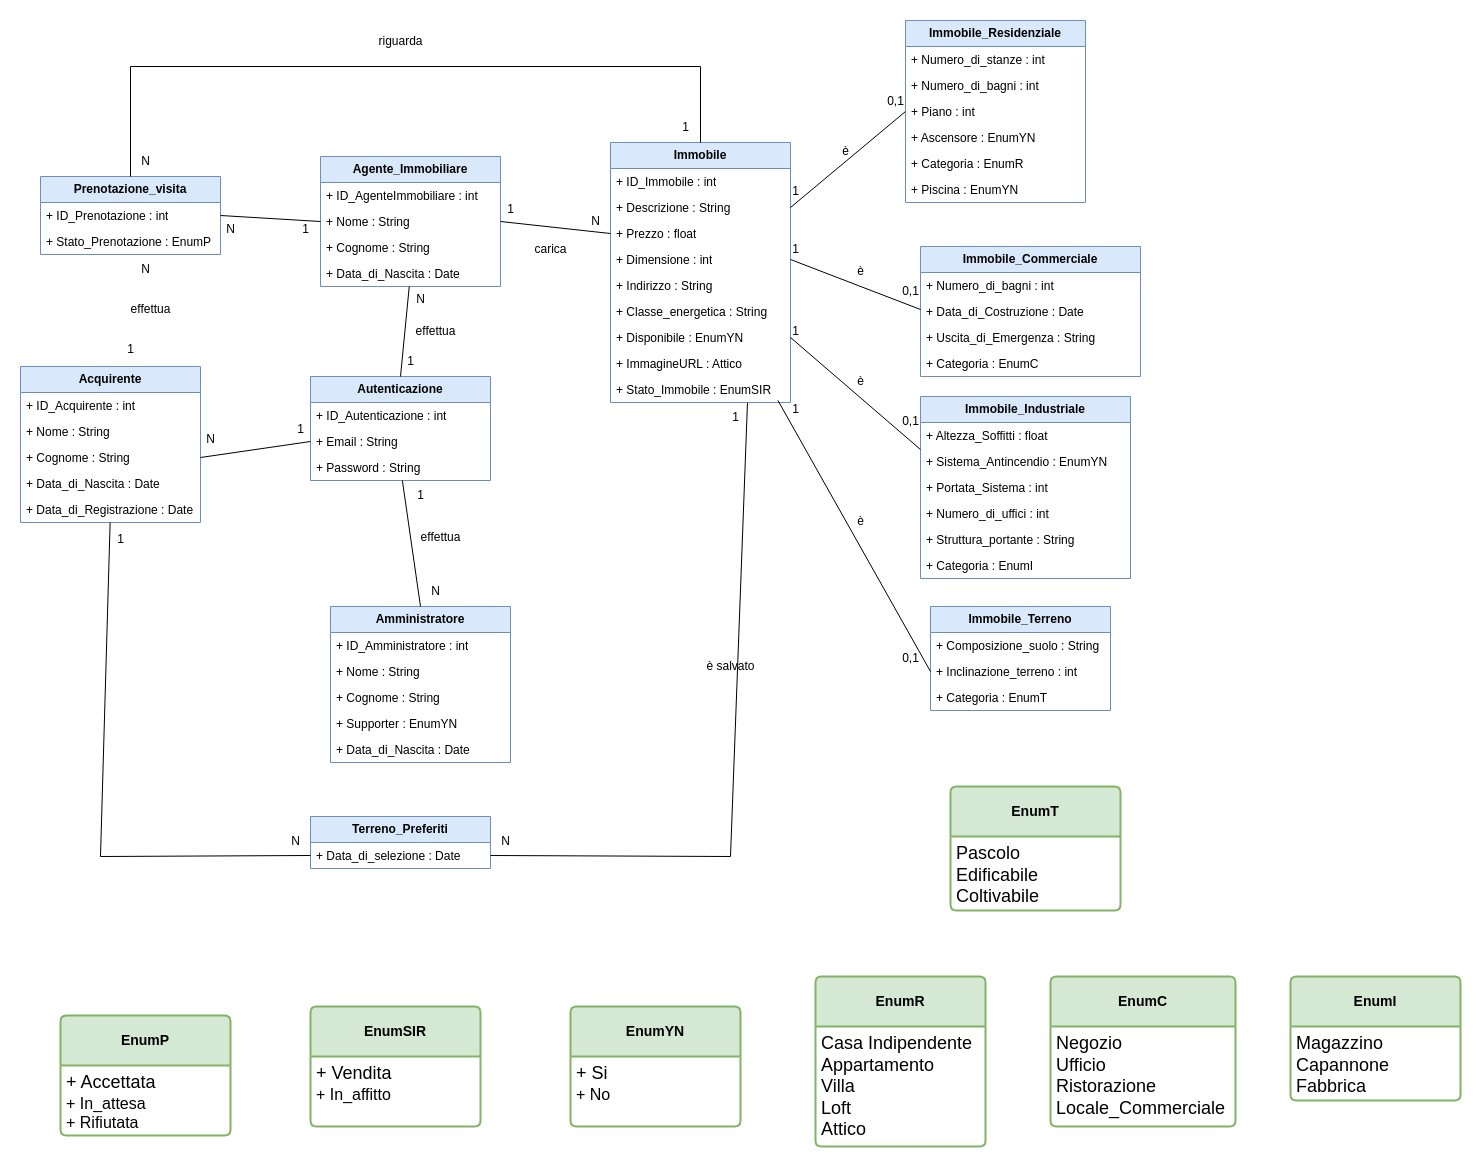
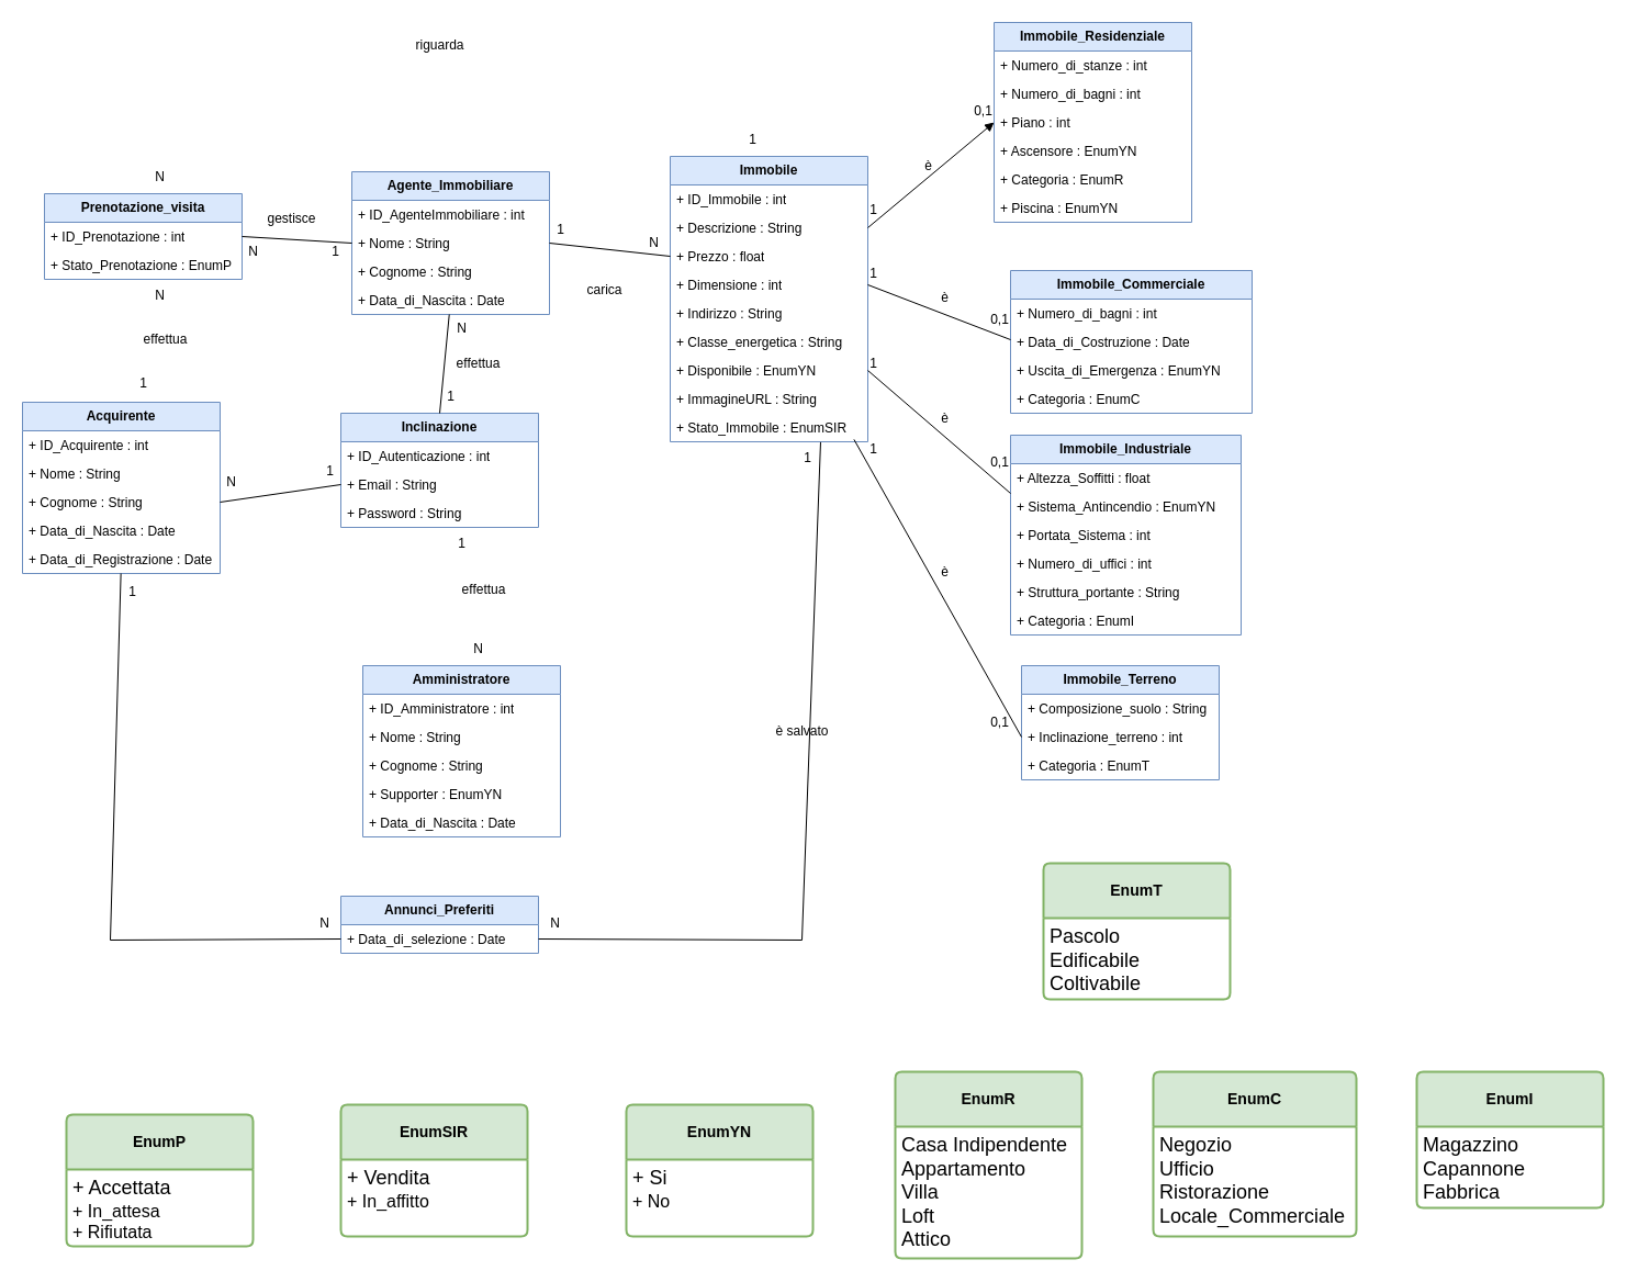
- <mxCell id="62" value="" style="endArrow=none;html=1;rounded=0;exitX=0.5;exitY=0;exitDx=0;exitDy=0;entryX=0.5;entryY=0;entryDx=0;entryDy=0;" parent="1" source="37" target="23" edge="1"><mxGeometry relative="1" as="geometry"><mxPoint x="300" y="286" as="sourcePoint" /><mxPoint x="460" y="286" as="targetPoint" /><Array as="points"><mxPoint x="130" y="66" /><mxPoint x="700" y="66" /></Array></mxGeometry></mxCell>
- <mxCell id="84" value="" style="endArrow=none;html=1;rounded=0;entryX=0;entryY=0.5;entryDx=0;entryDy=0;exitX=1;exitY=0.5;exitDx=0;exitDy=0;" parent="1" source="25" target="80" edge="1"><mxGeometry relative="1" as="geometry"><mxPoint x="520" y="286" as="sourcePoint" /><mxPoint x="680" y="286" as="targetPoint" /></mxGeometry></mxCell>
+ <mxCell id="84" value="" style="endArrow=block;html=1;rounded=0;entryX=0;entryY=0.5;entryDx=0;entryDy=0;exitX=1;exitY=0.5;exitDx=0;exitDy=0;" parent="1" source="25" target="80" edge="1"><mxGeometry relative="1" as="geometry"><mxPoint x="520" y="286" as="sourcePoint" /><mxPoint x="680" y="286" as="targetPoint" /></mxGeometry></mxCell>
+ <mxCell id="48" value="gestisce" style="text;html=1;align=center;verticalAlign=middle;resizable=0;points=[];autosize=1;strokeColor=none;fillColor=none;" parent="1" vertex="1"><mxGeometry x="230" y="184" width="70" height="30" as="geometry" /></mxCell>
- <mxCell id="60" value="carica" style="text;html=1;align=center;verticalAlign=middle;resizable=0;points=[];autosize=1;strokeColor=none;fillColor=none;" parent="1" vertex="1"><mxGeometry x="520" y="234" width="60" height="30" as="geometry" /></mxCell>
+ <mxCell id="60" value="carica" style="text;html=1;align=center;verticalAlign=middle;resizable=0;points=[];autosize=1;strokeColor=none;fillColor=none;" parent="1" vertex="1"><mxGeometry x="520" y="249" width="60" height="30" as="geometry" /></mxCell>
- <mxCell id="91" value="+ Uscita_di_Emergenza : String" style="text;strokeColor=none;fillColor=none;align=left;verticalAlign=top;spacingLeft=4;spacingRight=4;overflow=hidden;rotatable=0;points=[[0,0.5],[1,0.5]];portConstraint=eastwest;whiteSpace=wrap;html=1;" parent="88" vertex="1"><mxGeometry y="78" width="220" height="26" as="geometry" /></mxCell>
+ <mxCell id="91" value="+ Uscita_di_Emergenza : EnumYN" style="text;strokeColor=none;fillColor=none;align=left;verticalAlign=top;spacingLeft=4;spacingRight=4;overflow=hidden;rotatable=0;points=[[0,0.5],[1,0.5]];portConstraint=eastwest;whiteSpace=wrap;html=1;" parent="88" vertex="1"><mxGeometry y="78" width="220" height="26" as="geometry" /></mxCell>
- <mxCell id="31" value="+ ImmagineURL : Attico" style="text;strokeColor=none;fillColor=none;align=left;verticalAlign=top;spacingLeft=4;spacingRight=4;overflow=hidden;rotatable=0;points=[[0,0.5],[1,0.5]];portConstraint=eastwest;whiteSpace=wrap;html=1;" parent="23" vertex="1"><mxGeometry y="208" width="180" height="26" as="geometry" /></mxCell>
+ <mxCell id="31" value="+ ImmagineURL : String" style="text;strokeColor=none;fillColor=none;align=left;verticalAlign=top;spacingLeft=4;spacingRight=4;overflow=hidden;rotatable=0;points=[[0,0.5],[1,0.5]];portConstraint=eastwest;whiteSpace=wrap;html=1;" parent="23" vertex="1"><mxGeometry y="208" width="180" height="26" as="geometry" /></mxCell>
- <mxCell id="2" value="&lt;b&gt;Autenticazione&lt;/b&gt;" style="swimlane;fontStyle=0;childLayout=stackLayout;horizontal=1;startSize=26;fillColor=#dae8fc;horizontalStack=0;resizeParent=1;resizeParentMax=0;resizeLast=0;collapsible=1;marginBottom=0;whiteSpace=wrap;html=1;strokeColor=#6c8ebf;" parent="1" vertex="1"><mxGeometry x="310" y="376" width="180" height="104" as="geometry" /></mxCell>
+ <mxCell id="2" value="&lt;b&gt;Inclinazione&lt;/b&gt;" style="swimlane;fontStyle=0;childLayout=stackLayout;horizontal=1;startSize=26;fillColor=#dae8fc;horizontalStack=0;resizeParent=1;resizeParentMax=0;resizeLast=0;collapsible=1;marginBottom=0;whiteSpace=wrap;html=1;strokeColor=#6c8ebf;" parent="1" vertex="1"><mxGeometry x="310" y="376" width="180" height="104" as="geometry" /></mxCell>
- <mxCell id="55" value="" style="endArrow=none;html=1;rounded=0;entryX=0.5;entryY=0;entryDx=0;entryDy=0;" parent="1" source="5" target="6" edge="1"><mxGeometry relative="1" as="geometry"><mxPoint x="290" y="476" as="sourcePoint" /><mxPoint x="450" y="476" as="targetPoint" /></mxGeometry></mxCell>
- <mxCell id="66" value="&lt;b&gt;Terreno_Preferiti&lt;/b&gt;" style="swimlane;fontStyle=0;childLayout=stackLayout;horizontal=1;startSize=26;fillColor=#dae8fc;horizontalStack=0;resizeParent=1;resizeParentMax=0;resizeLast=0;collapsible=1;marginBottom=0;whiteSpace=wrap;html=1;strokeColor=#6c8ebf;" parent="1" vertex="1"><mxGeometry x="310" y="816" width="180" height="52" as="geometry" /></mxCell>
+ <mxCell id="66" value="&lt;b&gt;Annunci_Preferiti&lt;/b&gt;" style="swimlane;fontStyle=0;childLayout=stackLayout;horizontal=1;startSize=26;fillColor=#dae8fc;horizontalStack=0;resizeParent=1;resizeParentMax=0;resizeLast=0;collapsible=1;marginBottom=0;whiteSpace=wrap;html=1;strokeColor=#6c8ebf;" parent="1" vertex="1"><mxGeometry x="310" y="816" width="180" height="52" as="geometry" /></mxCell>
